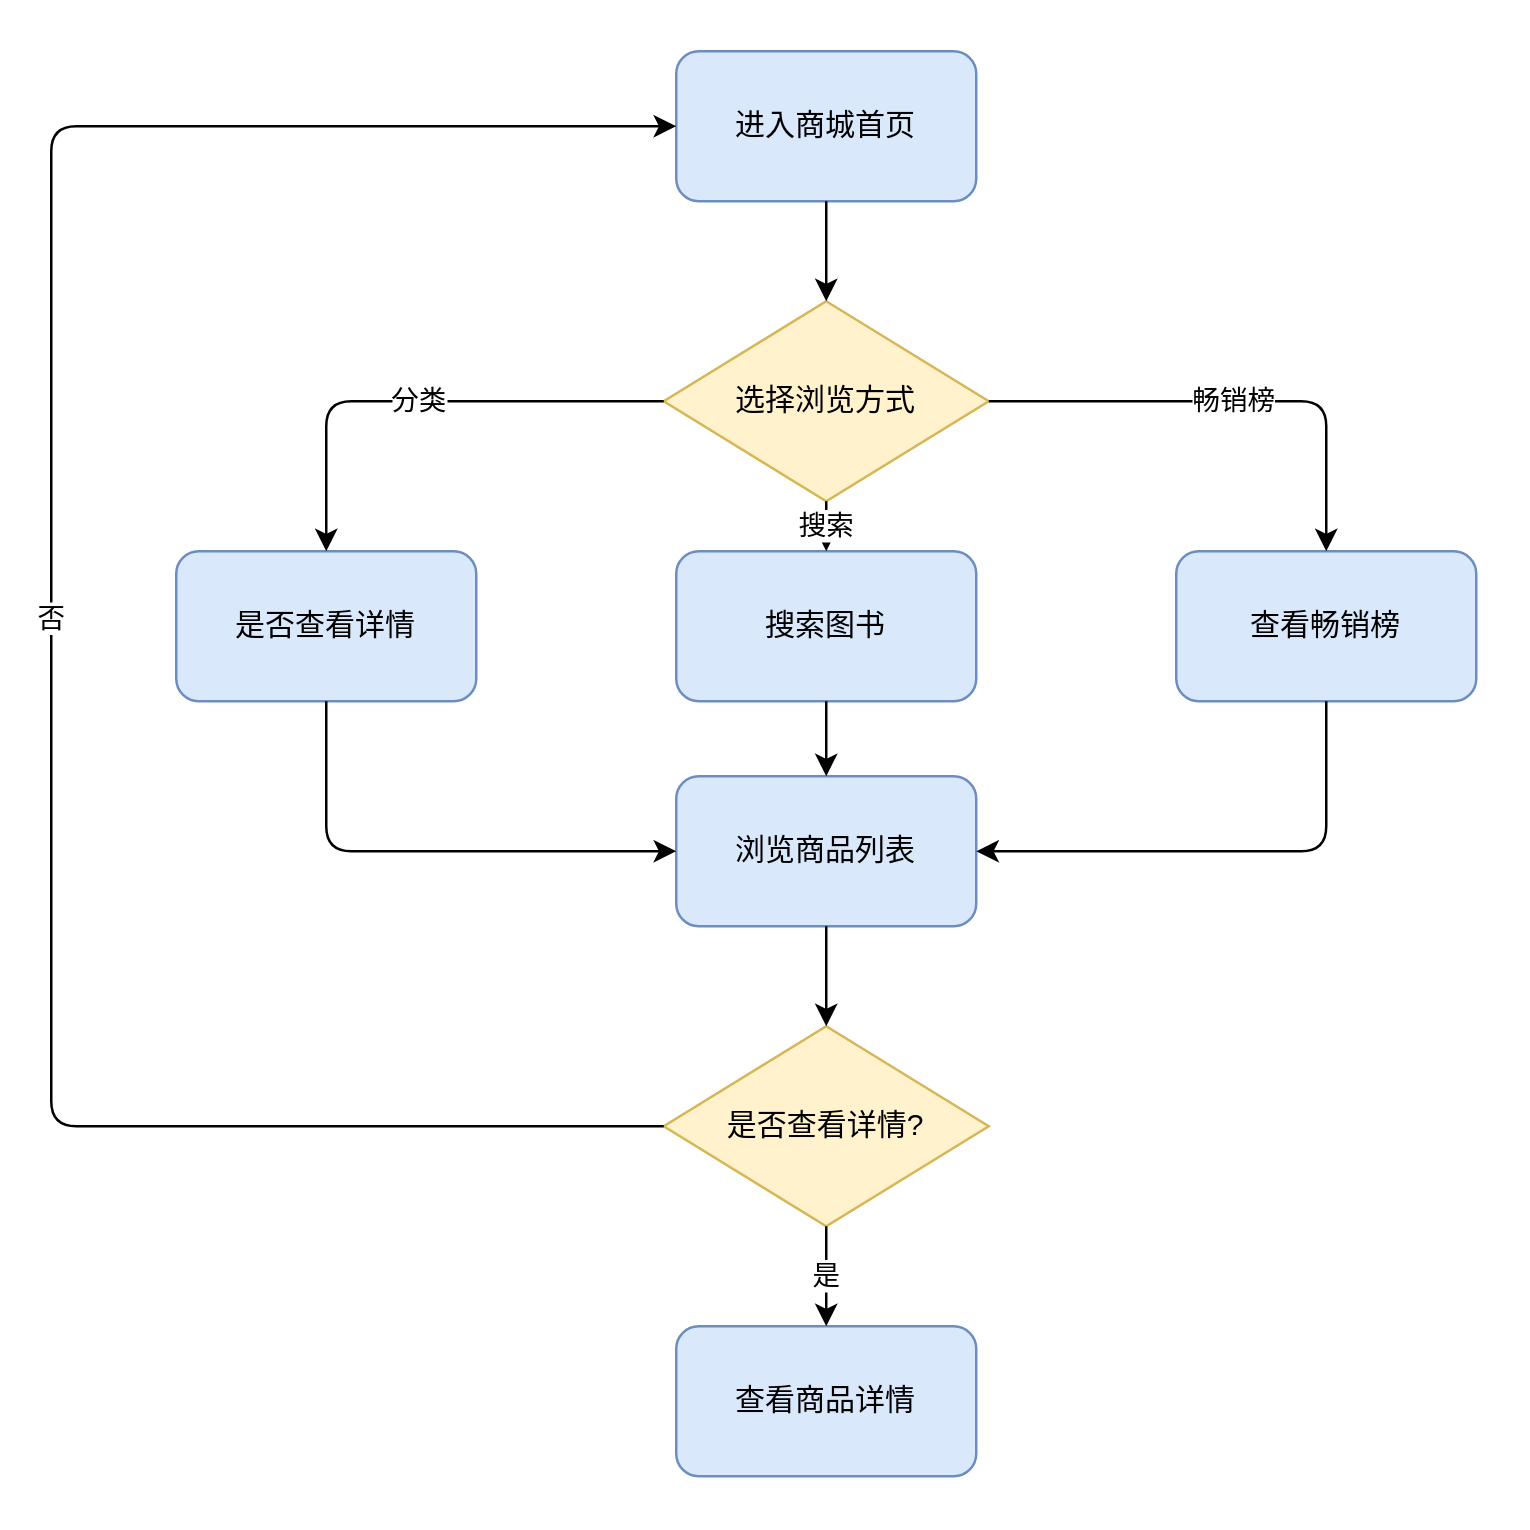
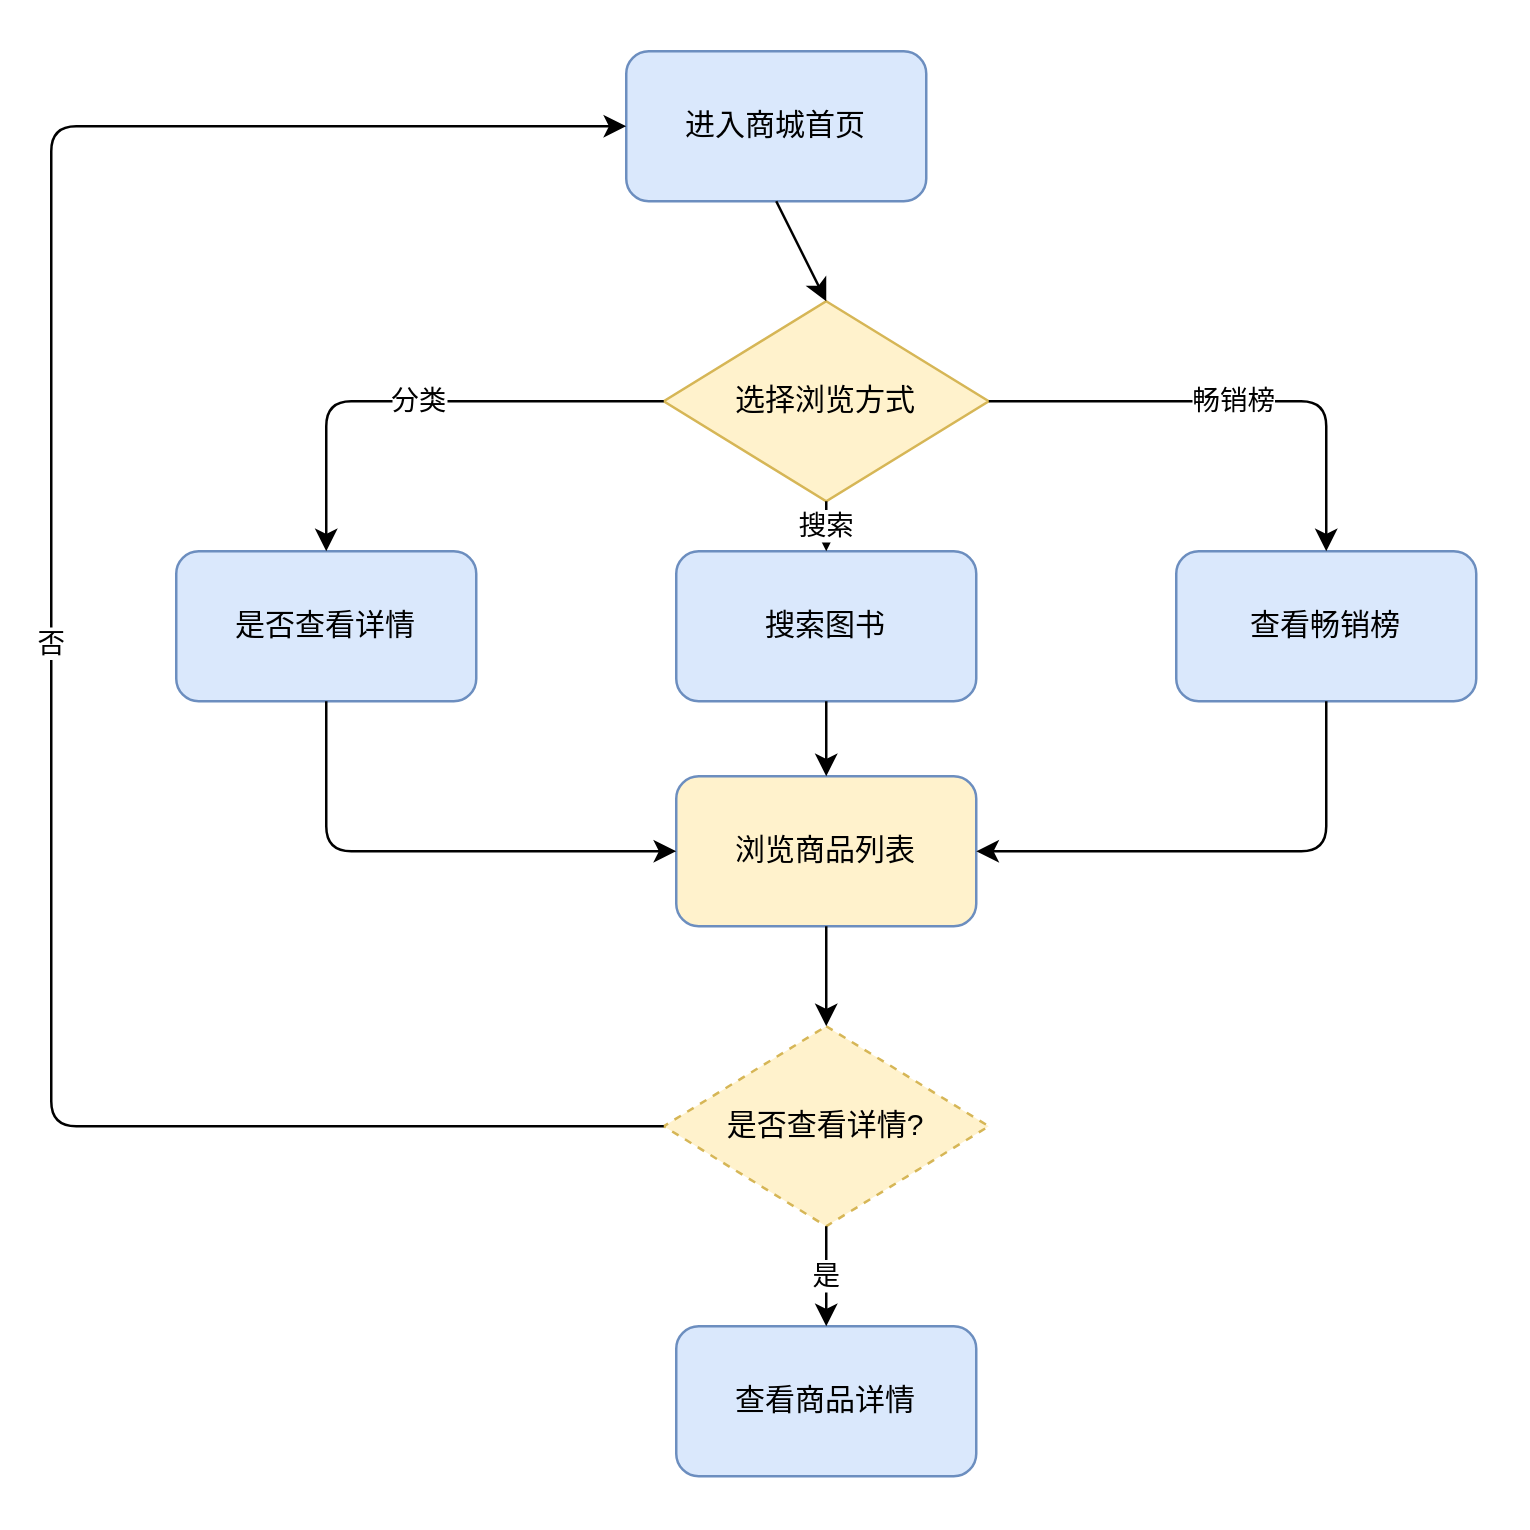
- <mxCell id="2" value="进入商城首页" style="rounded=1;whiteSpace=wrap;html=1;fillColor=#dae8fc;strokeColor=#6c8ebf;" parent="1" vertex="1"><mxGeometry x="270" y="20" width="120" height="60" as="geometry" /></mxCell>
+ <mxCell id="2" value="进入商城首页" style="rounded=1;whiteSpace=wrap;html=1;fillColor=#dae8fc;strokeColor=#6c8ebf;" parent="1" vertex="1"><mxGeometry x="250" y="20" width="120" height="60" as="geometry" /></mxCell>
- <mxCell id="7" value="浏览商品列表" style="rounded=1;whiteSpace=wrap;html=1;fillColor=#dae8fc;strokeColor=#6c8ebf;" parent="1" vertex="1"><mxGeometry x="270" y="310" width="120" height="60" as="geometry" /></mxCell>
+ <mxCell id="7" value="浏览商品列表" style="rounded=1;whiteSpace=wrap;html=1;fillColor=#fff2cc;strokeColor=#6c8ebf;" parent="1" vertex="1"><mxGeometry x="270" y="310" width="120" height="60" as="geometry" /></mxCell>
- <mxCell id="8" value="是否查看详情?" style="rhombus;whiteSpace=wrap;html=1;fillColor=#fff2cc;strokeColor=#d6b656;" parent="1" vertex="1"><mxGeometry x="265" y="410" width="130" height="80" as="geometry" /></mxCell>
+ <mxCell id="8" value="是否查看详情?" style="rhombus;whiteSpace=wrap;html=1;fillColor=#fff2cc;strokeColor=#d6b656;dashed=1;" parent="1" vertex="1"><mxGeometry x="265" y="410" width="130" height="80" as="geometry" /></mxCell>
